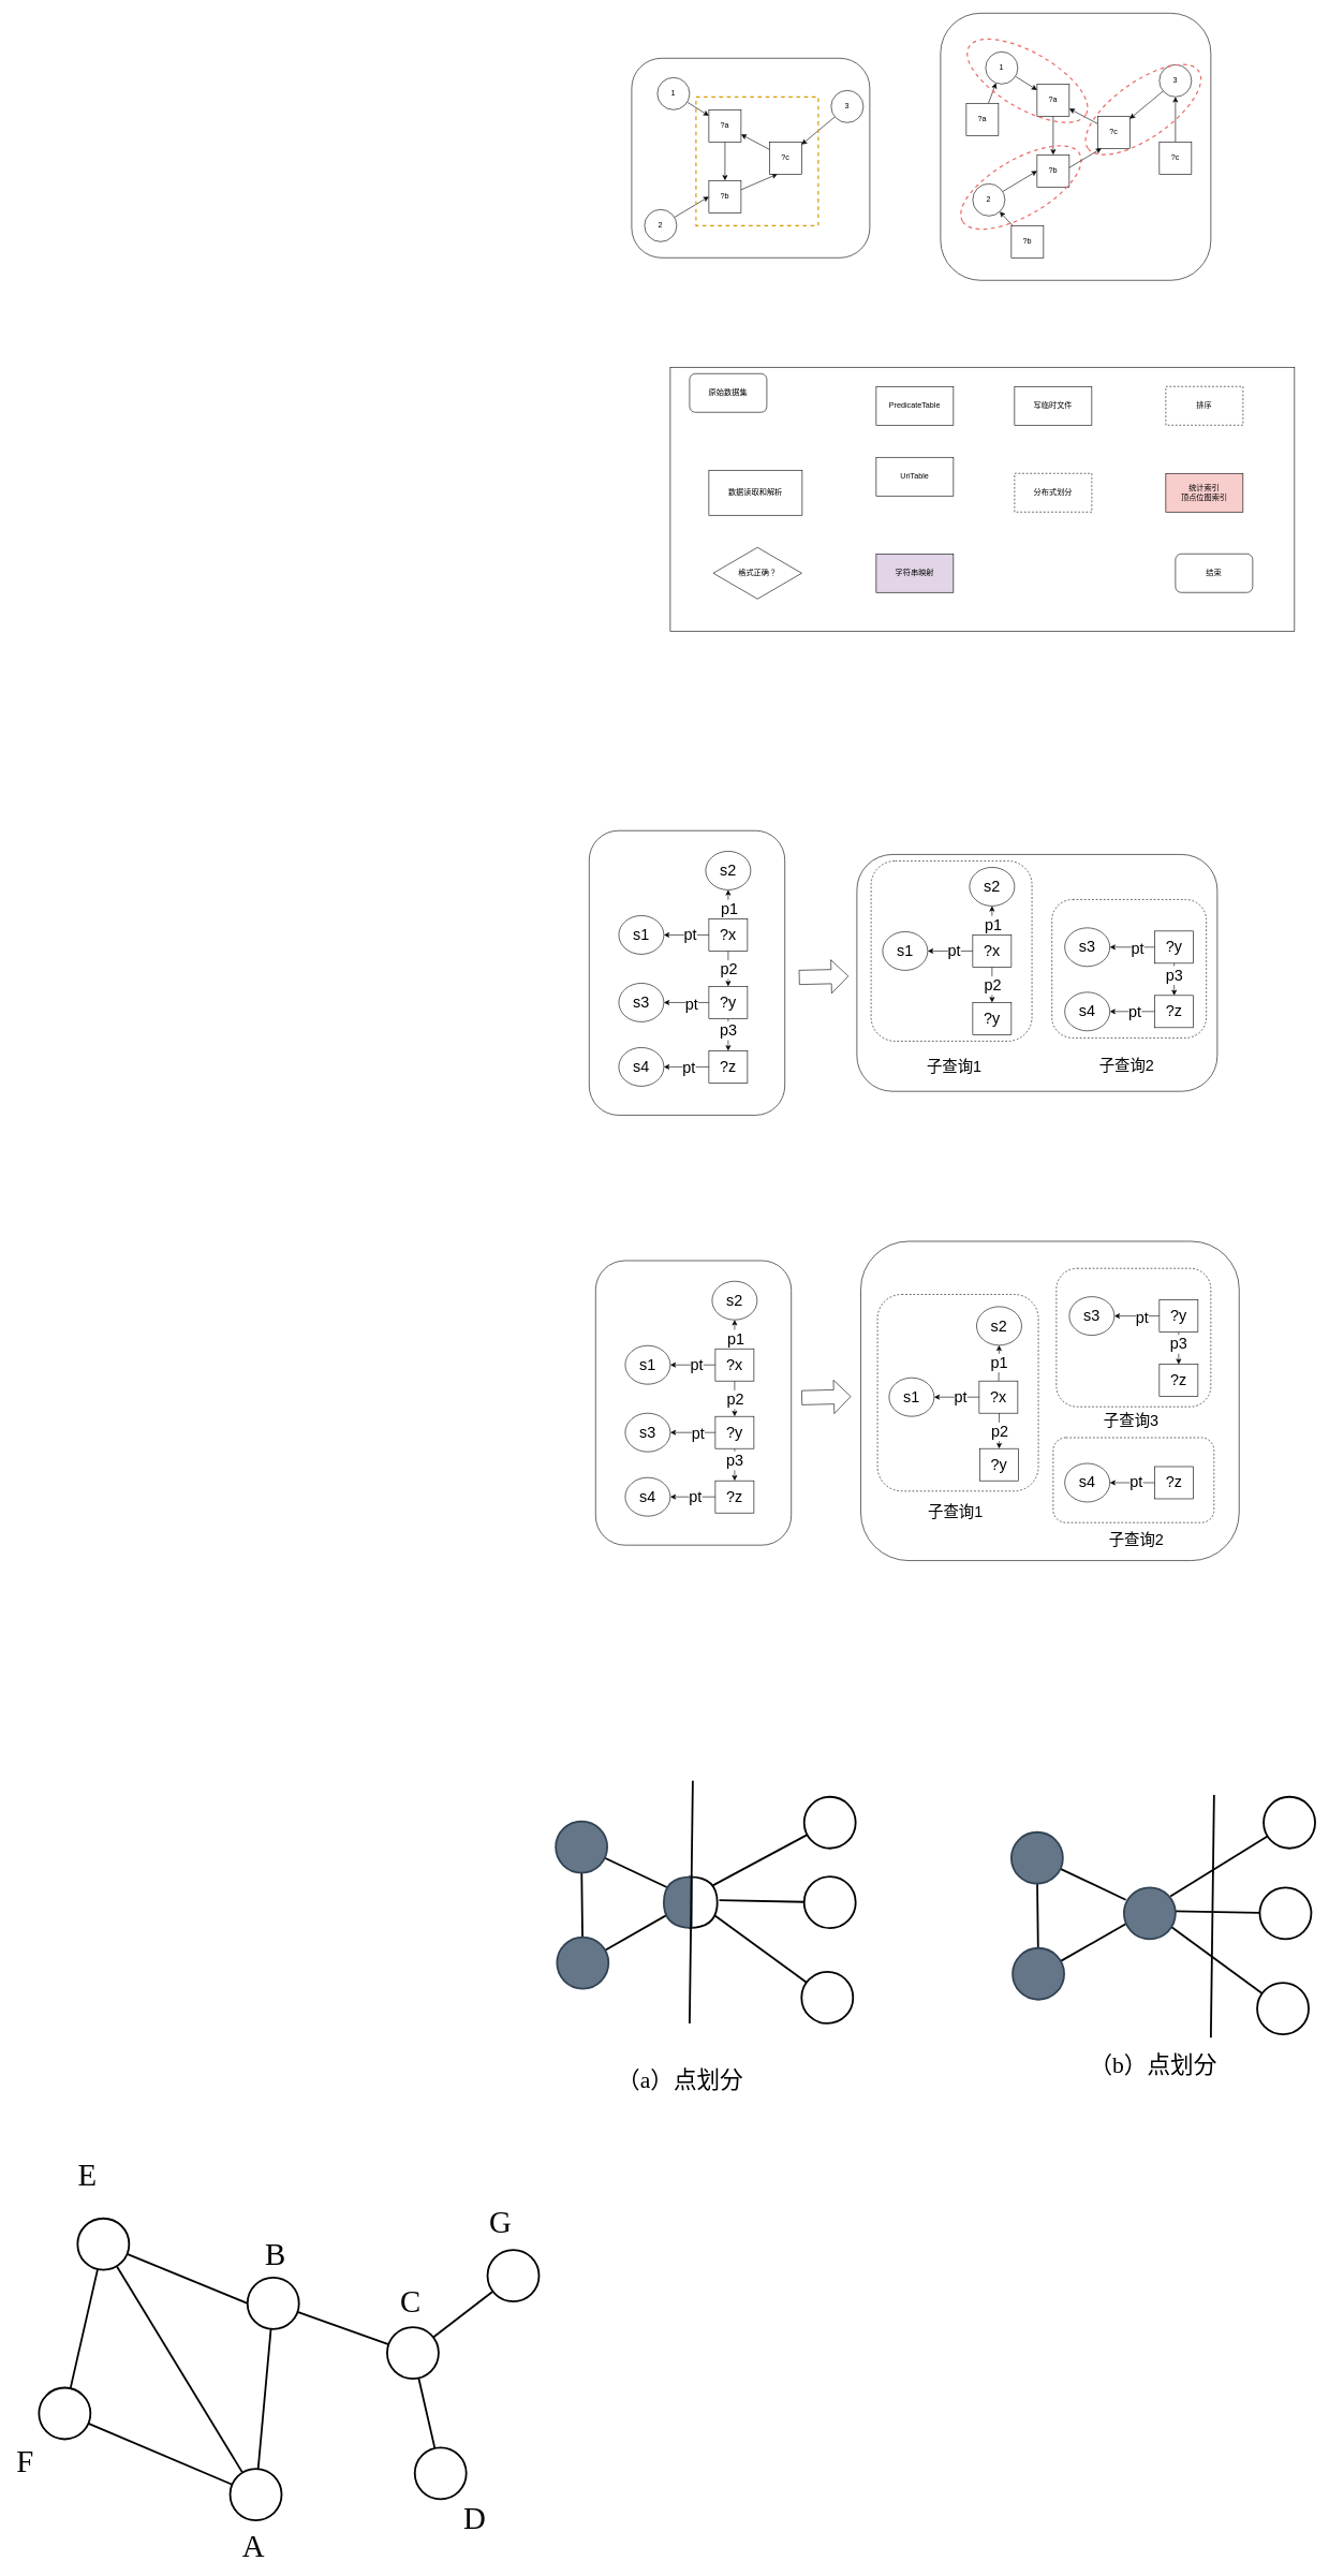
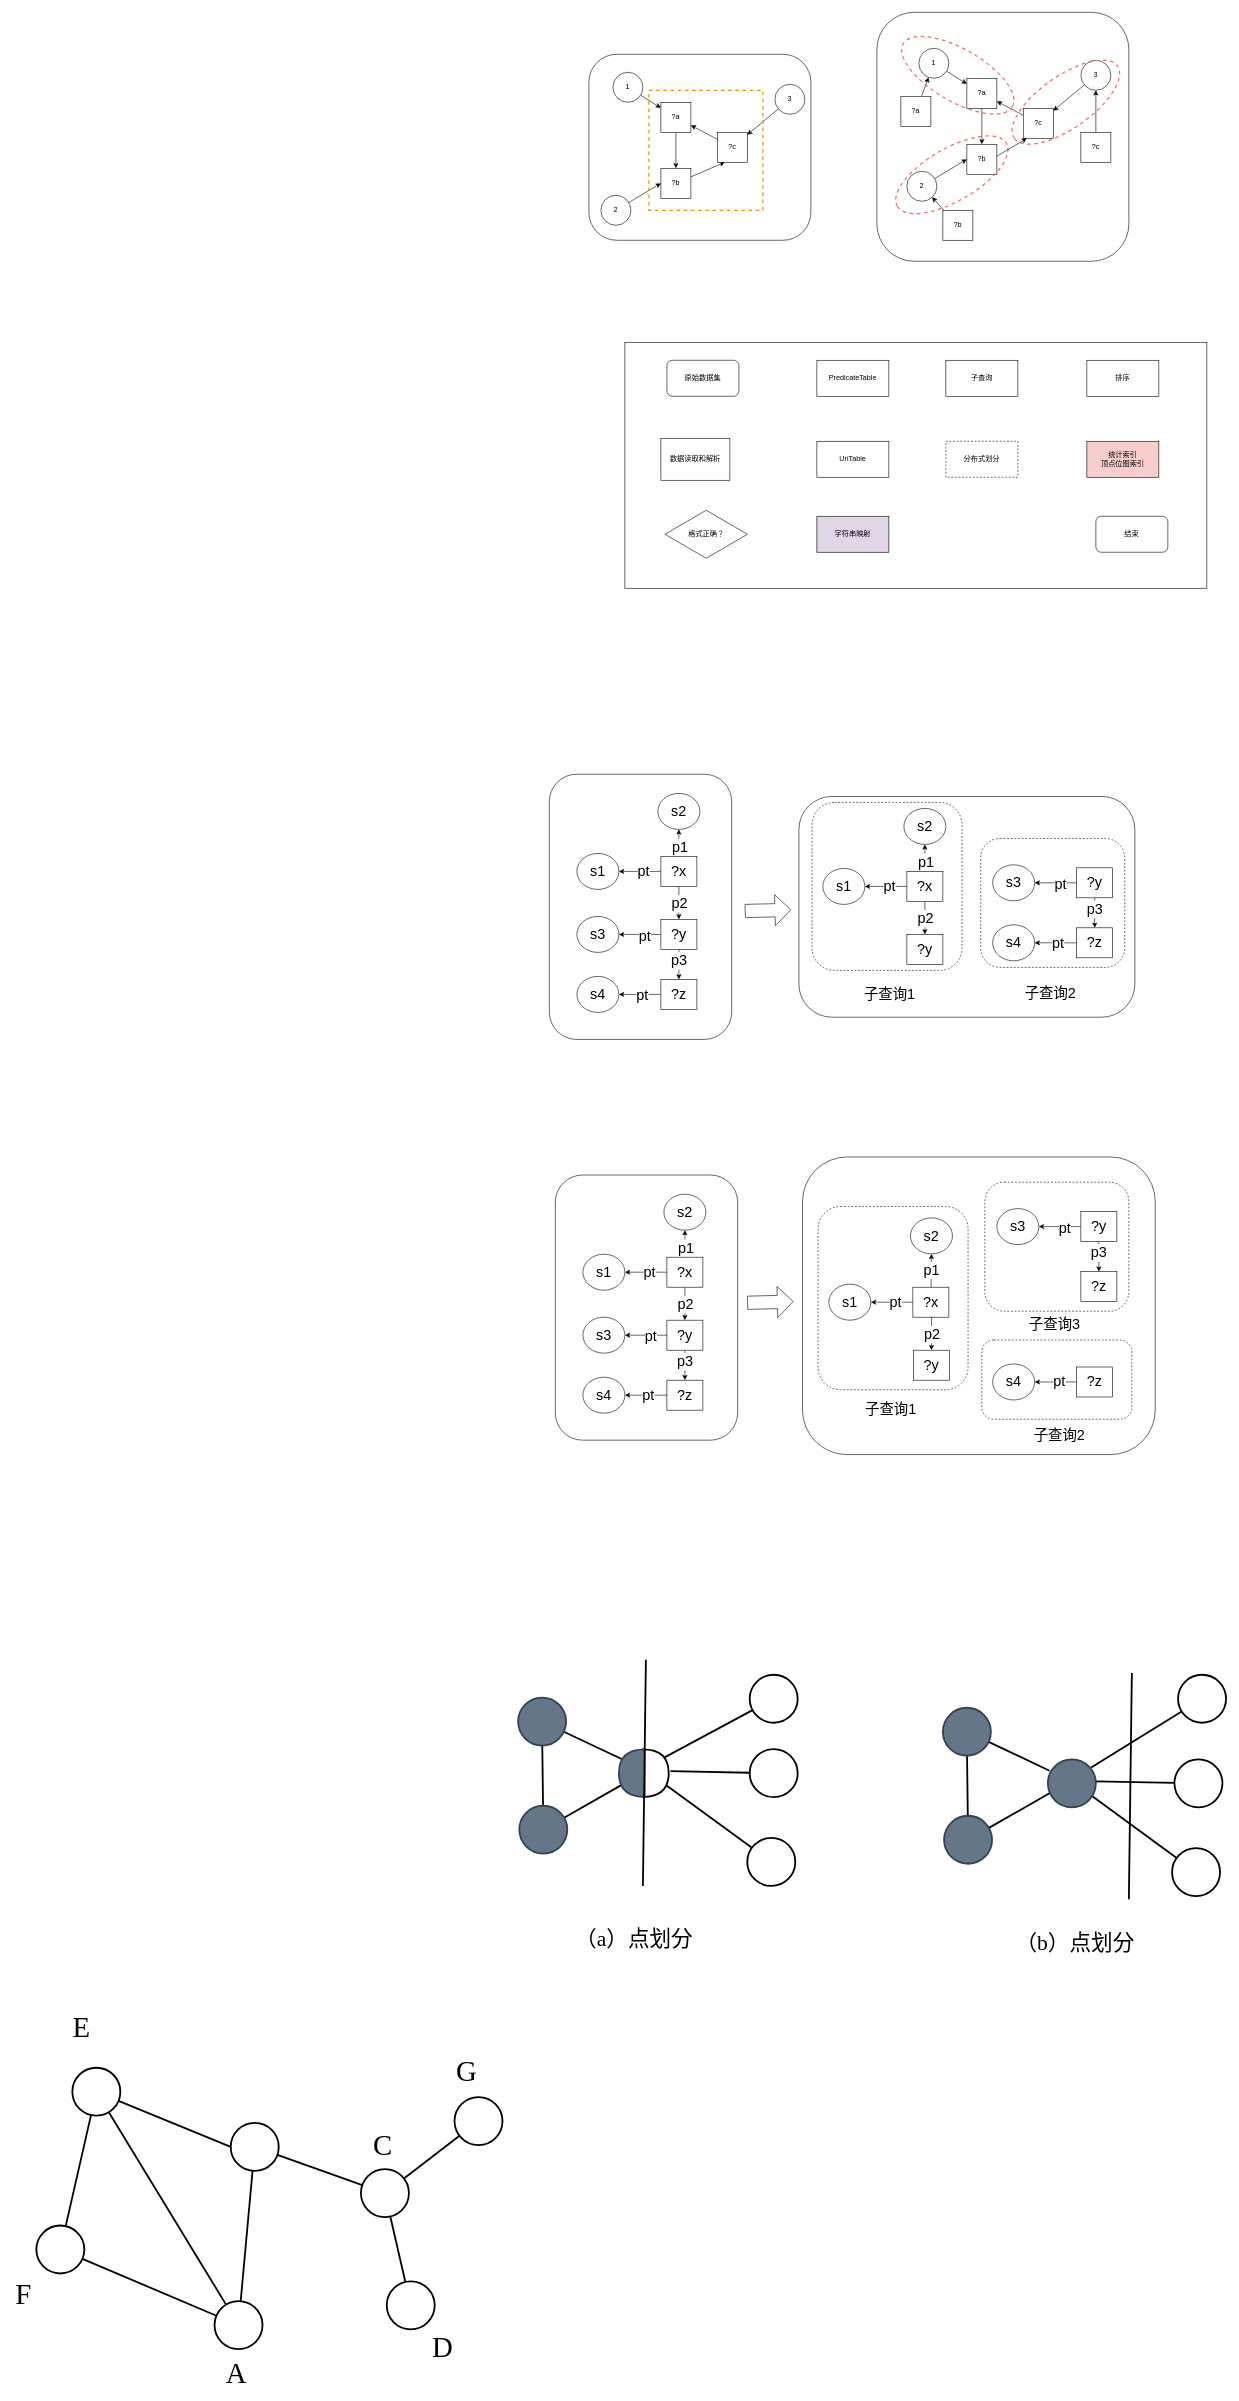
- <mxCell id="41" value="原始数据集" style="rounded=1;whiteSpace=wrap;html=1;" parent="1" vertex="1"><mxGeometry x="1071" y="580" width="120" height="60" as="geometry" /></mxCell>
+ <mxCell id="41" value="原始数据集" style="rounded=1;whiteSpace=wrap;html=1;" parent="1" vertex="1"><mxGeometry x="1111" y="600" width="120" height="60" as="geometry" /></mxCell>
- <mxCell id="47" value="写临时文件" style="rounded=0;whiteSpace=wrap;html=1;" parent="1" vertex="1"><mxGeometry x="1576" y="600" width="120" height="60" as="geometry" /></mxCell>
+ <mxCell id="47" value="子查询" style="rounded=0;whiteSpace=wrap;html=1;" parent="1" vertex="1"><mxGeometry x="1576" y="600" width="120" height="60" as="geometry" /></mxCell>
- <mxCell id="48" value="排序" style="rounded=0;whiteSpace=wrap;html=1;dashed=1;" parent="1" vertex="1"><mxGeometry x="1811" y="600" width="120" height="60" as="geometry" /></mxCell>
+ <mxCell id="48" value="排序" style="rounded=0;whiteSpace=wrap;html=1;" parent="1" vertex="1"><mxGeometry x="1811" y="600" width="120" height="60" as="geometry" /></mxCell>
- <mxCell id="45" value="UriTable" style="rounded=0;whiteSpace=wrap;html=1;" parent="1" vertex="1"><mxGeometry x="1361" y="710" width="120" height="60" as="geometry" /></mxCell>
+ <mxCell id="45" value="UriTable" style="rounded=0;whiteSpace=wrap;html=1;" parent="1" vertex="1"><mxGeometry x="1361" y="735" width="120" height="60" as="geometry" /></mxCell>
- <mxCell id="42" value="数据读取和解析" style="rounded=0;whiteSpace=wrap;html=1;" parent="1" vertex="1"><mxGeometry x="1101" y="730" width="145" height="70" as="geometry" /></mxCell>
+ <mxCell id="42" value="数据读取和解析" style="rounded=0;whiteSpace=wrap;html=1;" parent="1" vertex="1"><mxGeometry x="1101" y="730" width="115" height="70" as="geometry" /></mxCell>
- <mxCell id="172" value="&lt;font data-font-src=&quot;https://fonts.googleapis.com/css?family=song&quot; face=&quot;song&quot; style=&quot;font-size: 36px;&quot;&gt;（b）点划分&lt;/font&gt;" style="text;html=1;align=center;verticalAlign=middle;resizable=0;points=[];autosize=1;strokeColor=none;fillColor=none;" vertex="1" parent="1"><mxGeometry x="1687" y="3196" width="208" height="24" as="geometry" /></mxCell>
+ <mxCell id="172" value="&lt;font data-font-src=&quot;https://fonts.googleapis.com/css?family=song&quot; face=&quot;song&quot; style=&quot;font-size: 36px;&quot;&gt;（b）点划分&lt;/font&gt;" style="text;html=1;align=center;verticalAlign=middle;resizable=0;points=[];autosize=1;strokeColor=none;fillColor=none;" vertex="1" parent="1"><mxGeometry x="1687" y="3226" width="208" height="24" as="geometry" /></mxCell>
- <mxCell id="190" value="&lt;font size=&quot;7&quot;&gt;B&lt;/font&gt;" style="text;html=1;align=center;verticalAlign=middle;resizable=0;points=[];autosize=1;strokeColor=none;fillColor=none;fontSize=36;fontFamily=song;" vertex="1" parent="1"><mxGeometry x="406" y="3476" width="42" height="50" as="geometry" /></mxCell>
